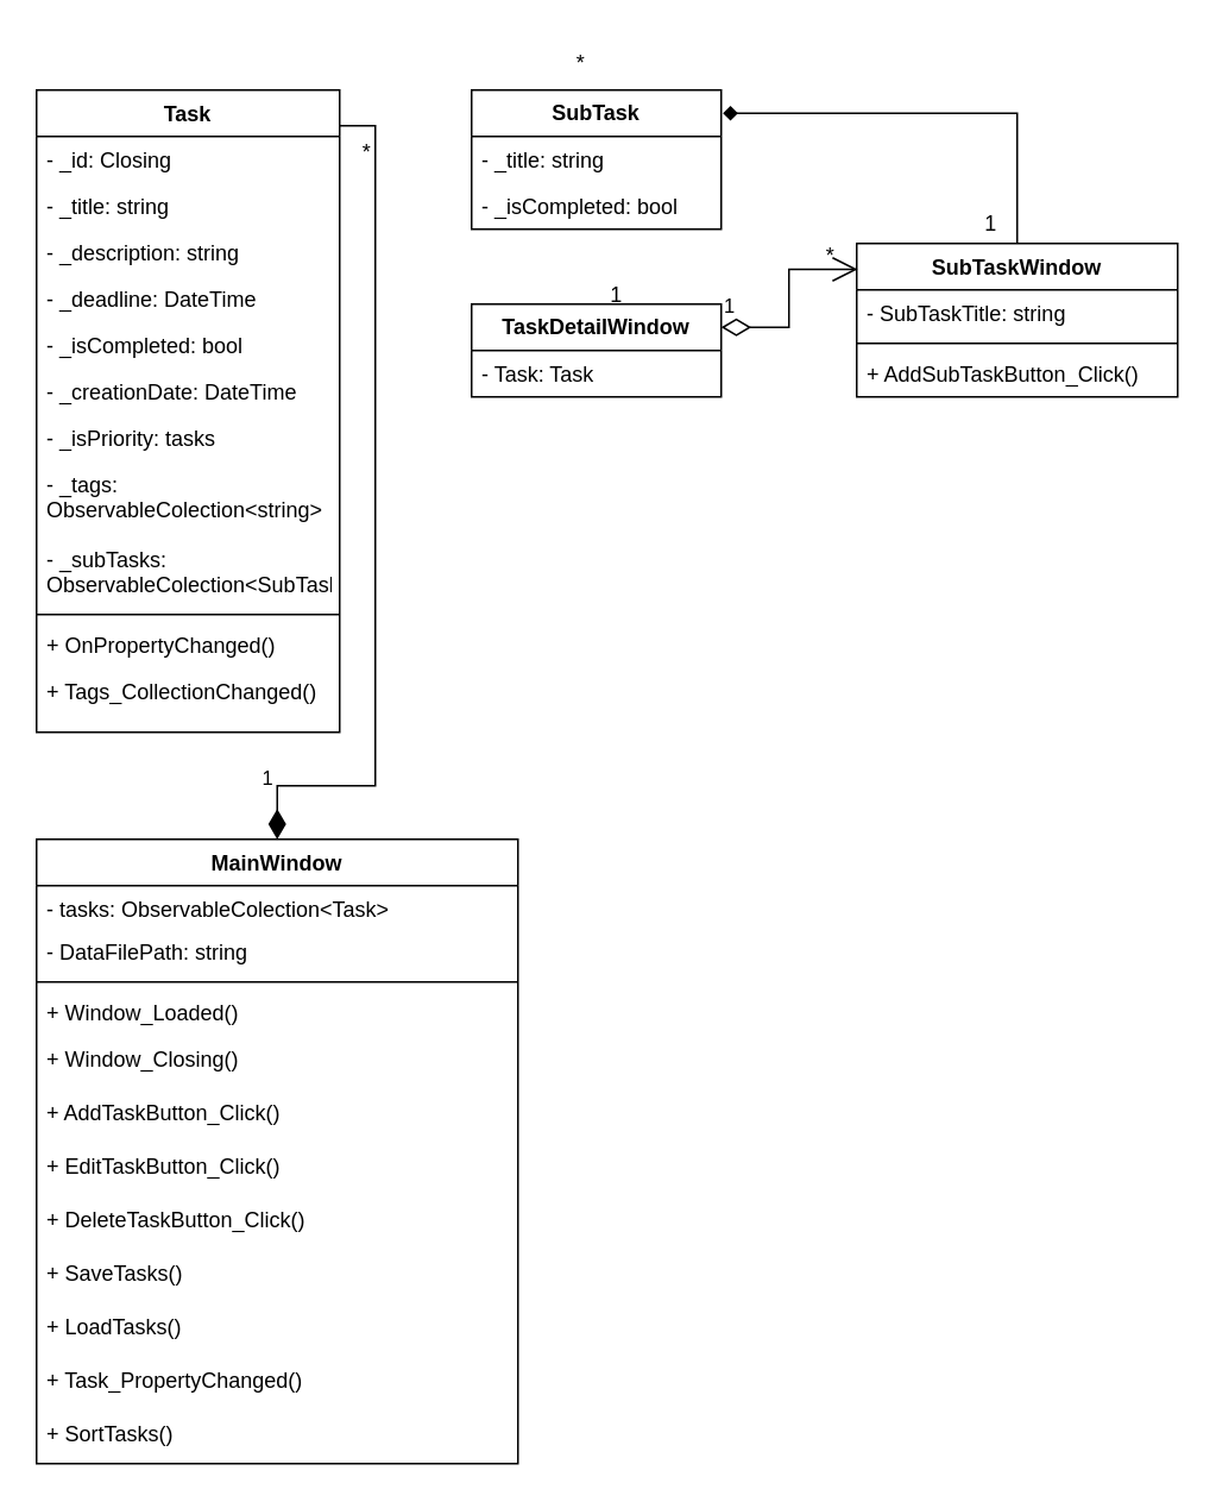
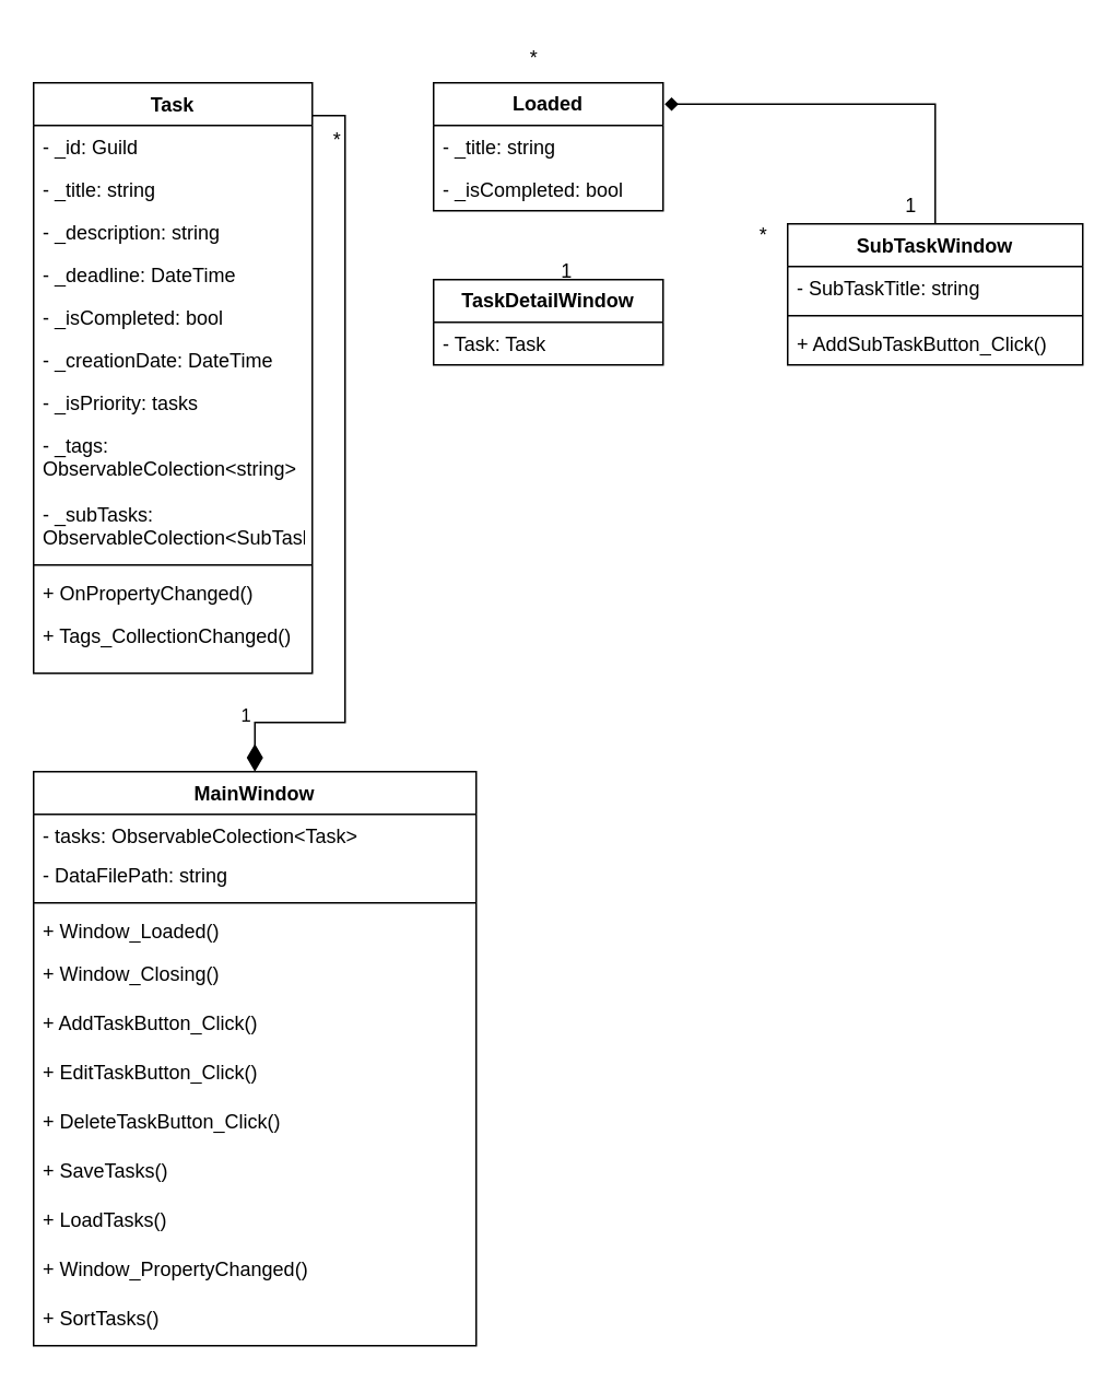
- <mxCell id="15" value="&lt;span style=&quot;font-weight: 700;&quot;&gt;SubTask&lt;/span&gt;" style="swimlane;fontStyle=0;childLayout=stackLayout;horizontal=1;startSize=26;fillColor=none;horizontalStack=0;resizeParent=1;resizeParentMax=0;resizeLast=0;collapsible=1;marginBottom=0;whiteSpace=wrap;html=1;" vertex="1" parent="1"><mxGeometry x="264" y="50" width="140" height="78" as="geometry" /></mxCell>
+ <mxCell id="15" value="&lt;span style=&quot;font-weight: 700;&quot;&gt;Loaded&lt;/span&gt;" style="swimlane;fontStyle=0;childLayout=stackLayout;horizontal=1;startSize=26;fillColor=none;horizontalStack=0;resizeParent=1;resizeParentMax=0;resizeLast=0;collapsible=1;marginBottom=0;whiteSpace=wrap;html=1;" vertex="1" parent="1"><mxGeometry x="264" y="50" width="140" height="78" as="geometry" /></mxCell>
- <mxCell id="3" value="- _id: Closing" style="text;strokeColor=none;fillColor=none;align=left;verticalAlign=top;spacingLeft=4;spacingRight=4;overflow=hidden;rotatable=0;points=[[0,0.5],[1,0.5]];portConstraint=eastwest;whiteSpace=wrap;html=1;" vertex="1" parent="2"><mxGeometry y="26" width="170" height="26" as="geometry" /></mxCell>
+ <mxCell id="3" value="- _id: Guild" style="text;strokeColor=none;fillColor=none;align=left;verticalAlign=top;spacingLeft=4;spacingRight=4;overflow=hidden;rotatable=0;points=[[0,0.5],[1,0.5]];portConstraint=eastwest;whiteSpace=wrap;html=1;" vertex="1" parent="2"><mxGeometry y="26" width="170" height="26" as="geometry" /></mxCell>
- <mxCell id="43" value="1" style="endArrow=open;html=1;endSize=12;startArrow=diamondThin;startSize=14;startFill=0;edgeStyle=orthogonalEdgeStyle;align=left;verticalAlign=bottom;rounded=0;exitX=1;exitY=0.25;exitDx=0;exitDy=0;entryX=0.003;entryY=0.169;entryDx=0;entryDy=0;entryPerimeter=0;" edge="1" parent="1" source="22" target="18"><mxGeometry x="-1" y="3" relative="1" as="geometry"><mxPoint x="190" y="290" as="sourcePoint" /><mxPoint x="350" y="290" as="targetPoint" /></mxGeometry></mxCell>
- <mxCell id="35" value="+ Task_PropertyChanged()" style="text;strokeColor=none;fillColor=none;align=left;verticalAlign=top;spacingLeft=4;spacingRight=4;overflow=hidden;rotatable=0;points=[[0,0.5],[1,0.5]];portConstraint=eastwest;whiteSpace=wrap;html=1;" vertex="1" parent="24"><mxGeometry y="290" width="270" height="30" as="geometry" /></mxCell>
+ <mxCell id="35" value="+ Window_PropertyChanged()" style="text;strokeColor=none;fillColor=none;align=left;verticalAlign=top;spacingLeft=4;spacingRight=4;overflow=hidden;rotatable=0;points=[[0,0.5],[1,0.5]];portConstraint=eastwest;whiteSpace=wrap;html=1;" vertex="1" parent="24"><mxGeometry y="290" width="270" height="30" as="geometry" /></mxCell>
